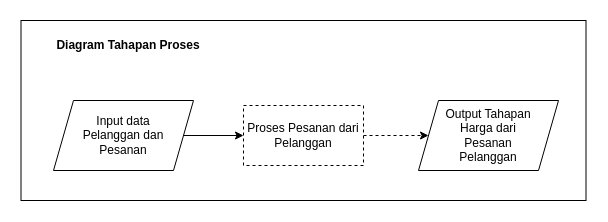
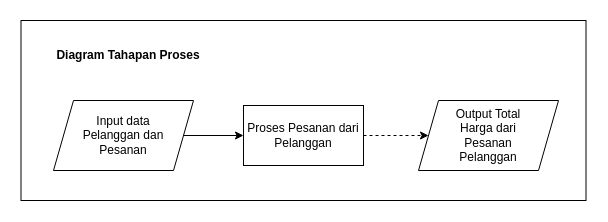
- <mxCell id="8" value="Diagram Tahapan Proses" style="text;html=1;strokeColor=none;fillColor=none;align=center;verticalAlign=middle;whiteSpace=wrap;rounded=0;fontStyle=1" vertex="1" parent="1"><mxGeometry x="53" y="30" width="150" height="30" as="geometry" /></mxCell>
+ <mxCell id="8" value="Diagram Tahapan Proses" style="text;html=1;strokeColor=none;fillColor=none;align=center;verticalAlign=middle;whiteSpace=wrap;rounded=0;fontStyle=1" vertex="1" parent="1"><mxGeometry x="53" y="40" width="150" height="30" as="geometry" /></mxCell>
- <mxCell id="6" value="Proses Pesanan dari Pelanggan" style="whiteSpace=wrap;html=1;dashed=1;" vertex="1" parent="1"><mxGeometry x="243" y="105" width="120" height="60" as="geometry" /></mxCell>
+ <mxCell id="6" value="Proses Pesanan dari Pelanggan" style="whiteSpace=wrap;html=1;" vertex="1" parent="1"><mxGeometry x="243" y="105" width="120" height="60" as="geometry" /></mxCell>
- <mxCell id="7" value="Output Tahapan &lt;br&gt;Harga dari &lt;br&gt;Pesanan &lt;br&gt;Pelanggan" style="shape=parallelogram;perimeter=parallelogramPerimeter;whiteSpace=wrap;html=1;fixedSize=1;" vertex="1" parent="1"><mxGeometry x="418" y="100" width="140" height="70" as="geometry" /></mxCell>
+ <mxCell id="7" value="Output Total &lt;br&gt;Harga dari &lt;br&gt;Pesanan &lt;br&gt;Pelanggan" style="shape=parallelogram;perimeter=parallelogramPerimeter;whiteSpace=wrap;html=1;fixedSize=1;" vertex="1" parent="1"><mxGeometry x="418" y="100" width="140" height="70" as="geometry" /></mxCell>
